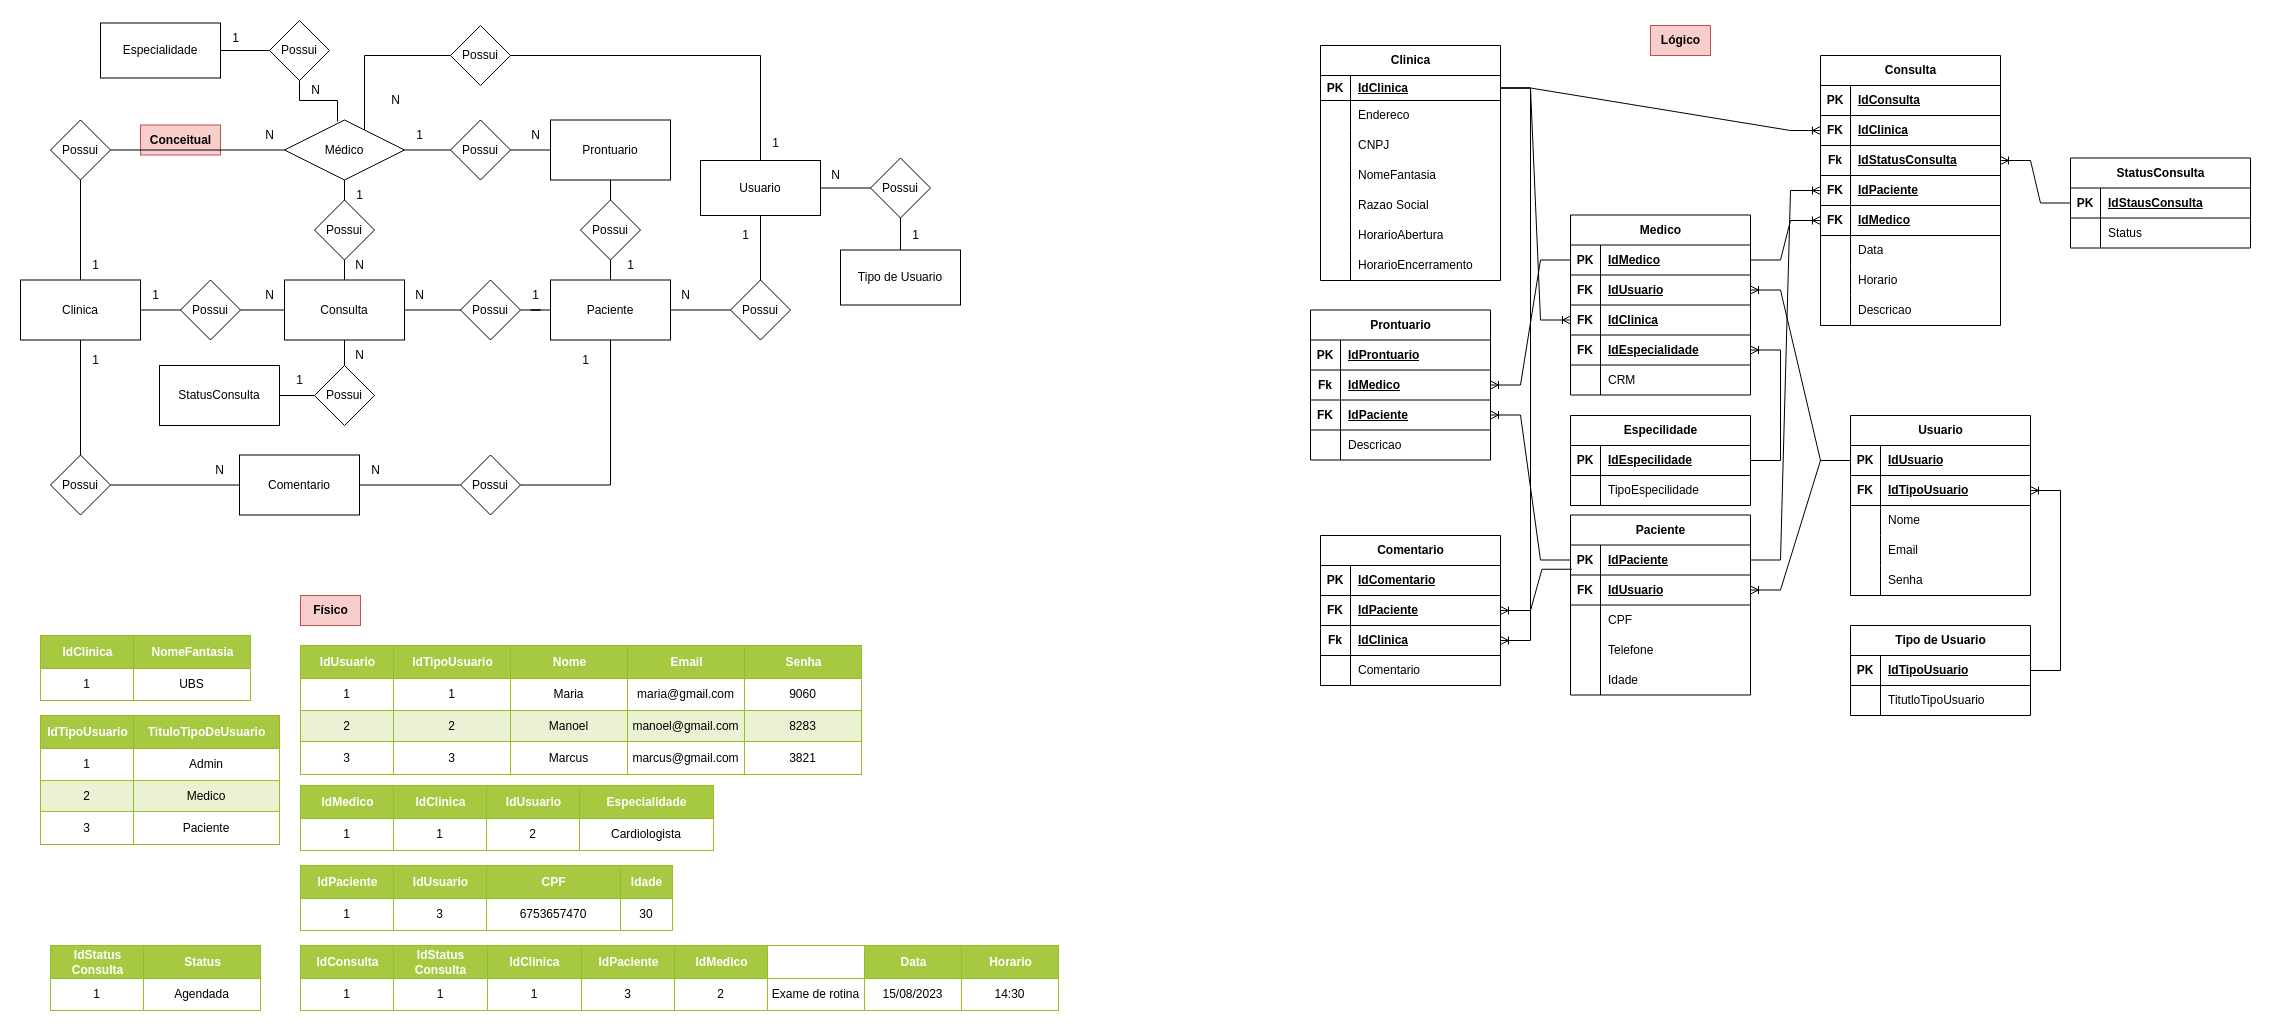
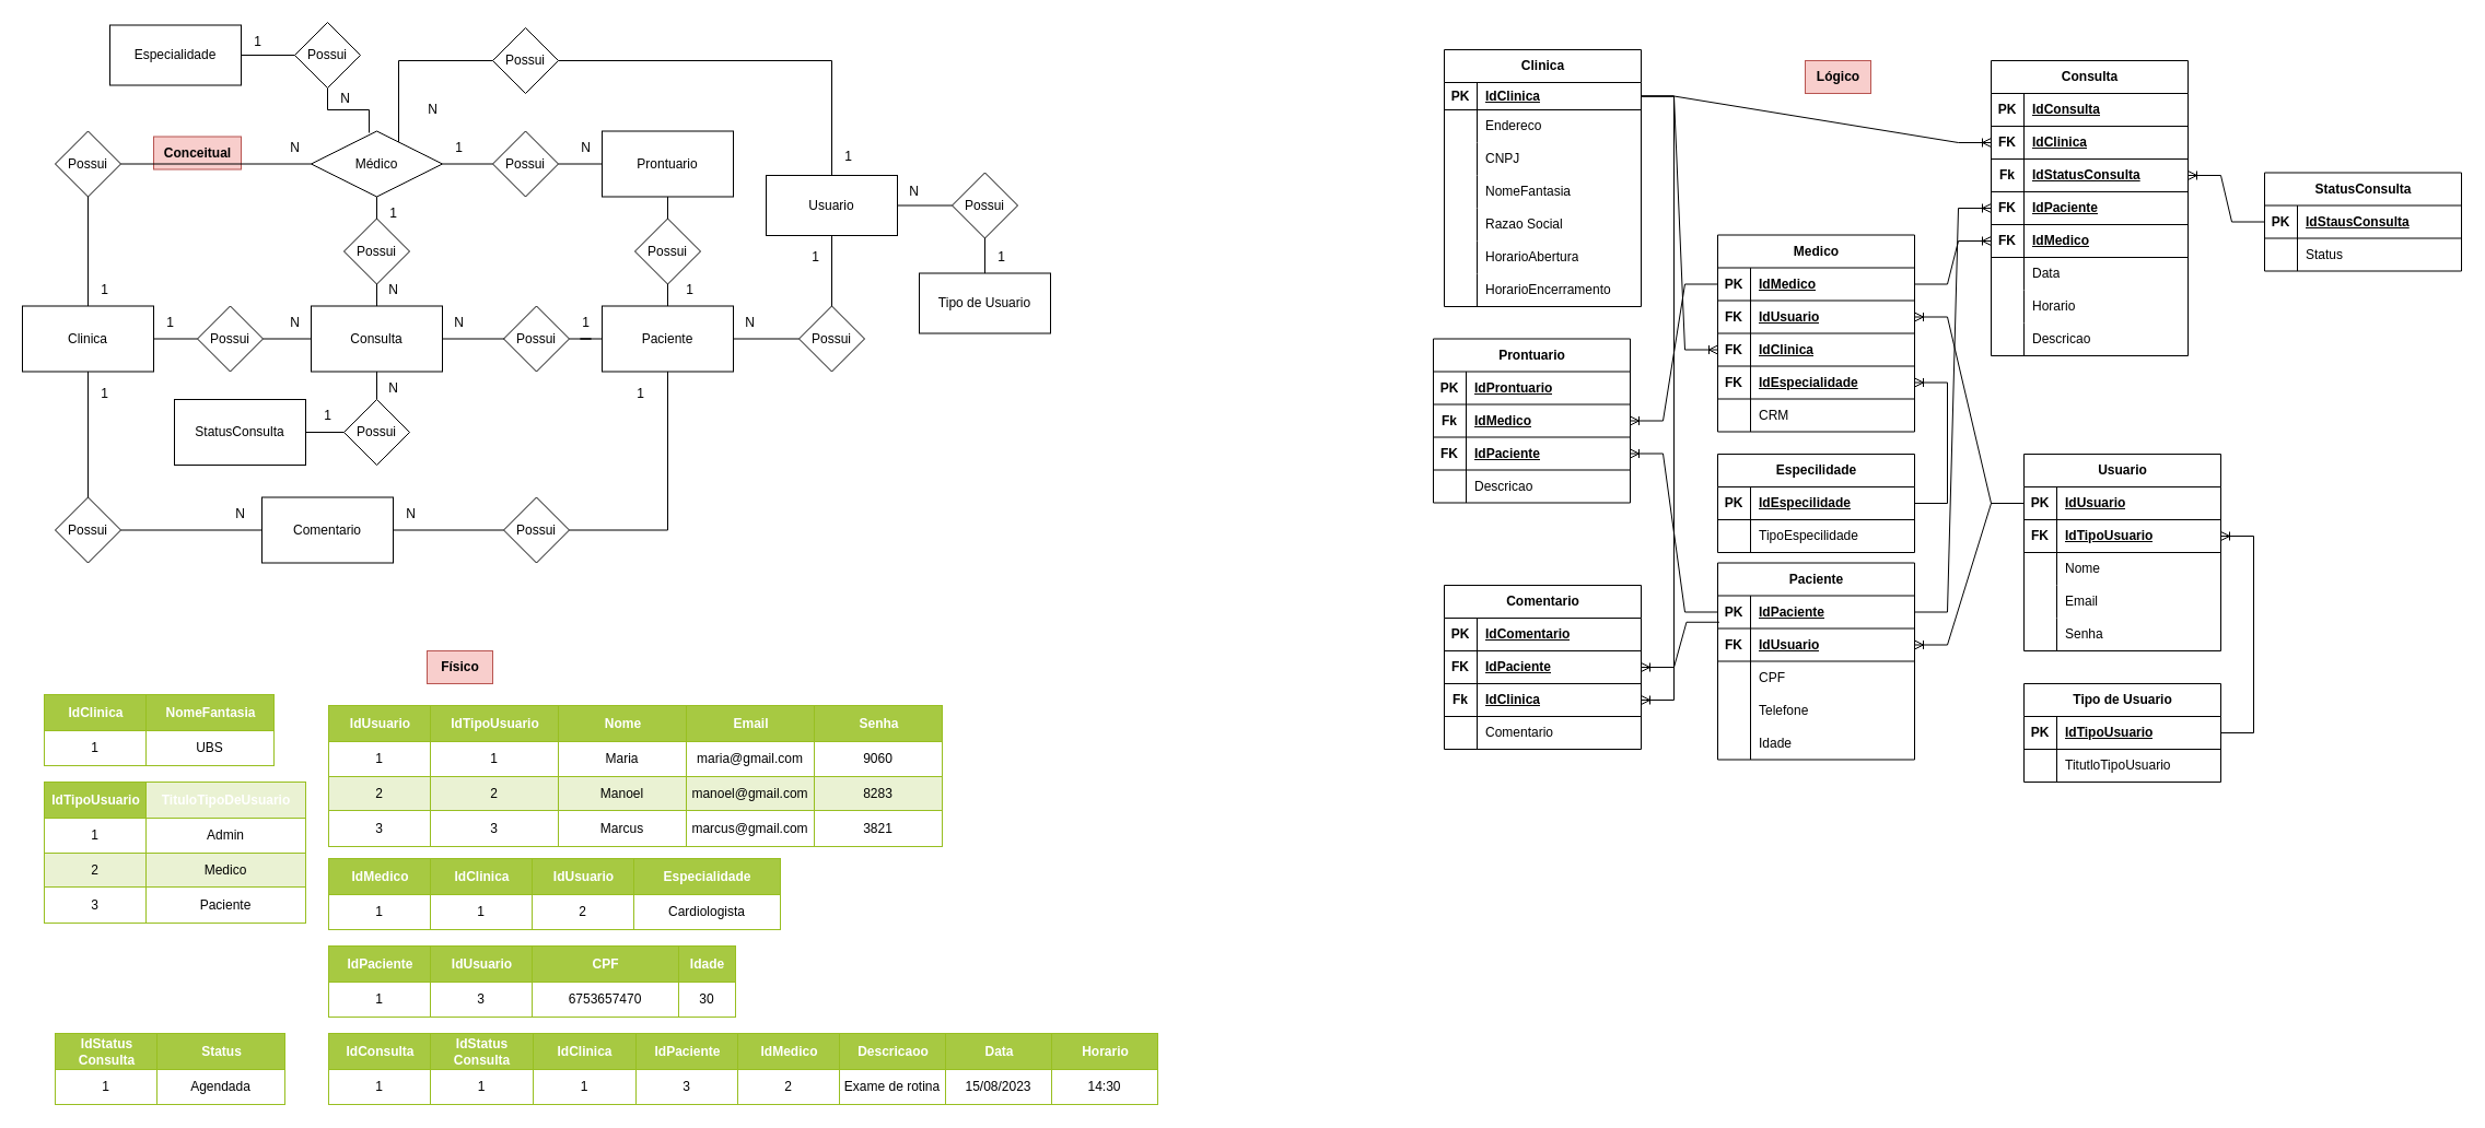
- <mxCell id="122" value="Lógico" style="text;html=1;align=center;verticalAlign=middle;resizable=0;points=[];autosize=1;strokeColor=#b85450;fillColor=#f8cecc;fontStyle=1" parent="1" vertex="1"><mxGeometry x="1650" y="25" width="60" height="30" as="geometry" /></mxCell>
+ <mxCell id="122" value="Lógico" style="text;html=1;align=center;verticalAlign=middle;resizable=0;points=[];autosize=1;strokeColor=#b85450;fillColor=#f8cecc;fontStyle=1" parent="1" vertex="1"><mxGeometry x="1650" y="55" width="60" height="30" as="geometry" /></mxCell>
- <mxCell id="151" value="Físico" style="text;html=1;align=center;verticalAlign=middle;resizable=0;points=[];autosize=1;strokeColor=#b85450;fillColor=#f8cecc;fontStyle=1" parent="1" vertex="1"><mxGeometry x="300" y="595" width="60" height="30" as="geometry" /></mxCell>
+ <mxCell id="151" value="Físico" style="text;html=1;align=center;verticalAlign=middle;resizable=0;points=[];autosize=1;strokeColor=#b85450;fillColor=#f8cecc;fontStyle=1" parent="1" vertex="1"><mxGeometry x="390" y="595" width="60" height="30" as="geometry" /></mxCell>
- <mxCell id="162" value="TituloTipoDeUsuario" style="connectable=0;recursiveResize=0;strokeColor=inherit;fillColor=#A7C942;align=center;fontStyle=1;fontColor=#FFFFFF;html=1;" parent="160" vertex="1"><mxGeometry x="93" width="146" height="33" as="geometry"><mxRectangle width="146" height="33" as="alternateBounds" /></mxGeometry></mxCell>
+ <mxCell id="162" value="TituloTipoDeUsuario" style="connectable=0;recursiveResize=0;strokeColor=inherit;fillColor=#eaf2d3;align=center;fontStyle=1;fontColor=#FFFFFF;html=1;" parent="160" vertex="1"><mxGeometry x="93" width="146" height="33" as="geometry"><mxRectangle width="146" height="33" as="alternateBounds" /></mxGeometry></mxCell>
- <mxCell id="226" value="Descricaoo" style="connectable=0;recursiveResize=0;strokeColor=inherit;fillColor=#ffffff;align=center;fontStyle=1;fontColor=#FFFFFF;html=1;" parent="220" vertex="1"><mxGeometry x="467" width="97" height="33" as="geometry"><mxRectangle width="97" height="33" as="alternateBounds" /></mxGeometry></mxCell>
+ <mxCell id="226" value="Descricaoo" style="connectable=0;recursiveResize=0;strokeColor=inherit;fillColor=#A7C942;align=center;fontStyle=1;fontColor=#FFFFFF;html=1;" parent="220" vertex="1"><mxGeometry x="467" width="97" height="33" as="geometry"><mxRectangle width="97" height="33" as="alternateBounds" /></mxGeometry></mxCell>
